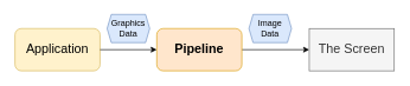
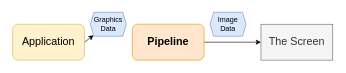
- <mxCell id="3" value="" parent="1" style="endArrow=classic;html=1;exitX=1;exitY=0.5;exitDx=0;exitDy=0;entryX=0;entryY=0.5;entryDx=0;entryDy=0;" target="5" source="2" edge="1"><mxGeometry as="geometry" height="50" width="50" relative="1"><mxPoint as="sourcePoint" y="95" x="190" /><mxPoint as="targetPoint" y="70" x="230" /></mxGeometry></mxCell>
+ <mxCell id="3" value="" parent="1" style="endArrow=classic;html=1;exitX=1;exitY=0.5;exitDx=0;exitDy=0;" target="7" source="2" edge="1"><mxGeometry as="geometry" height="50" width="50" relative="1"><mxPoint as="sourcePoint" y="95" x="190" /><mxPoint as="targetPoint" y="70" x="230" /></mxGeometry></mxCell>
